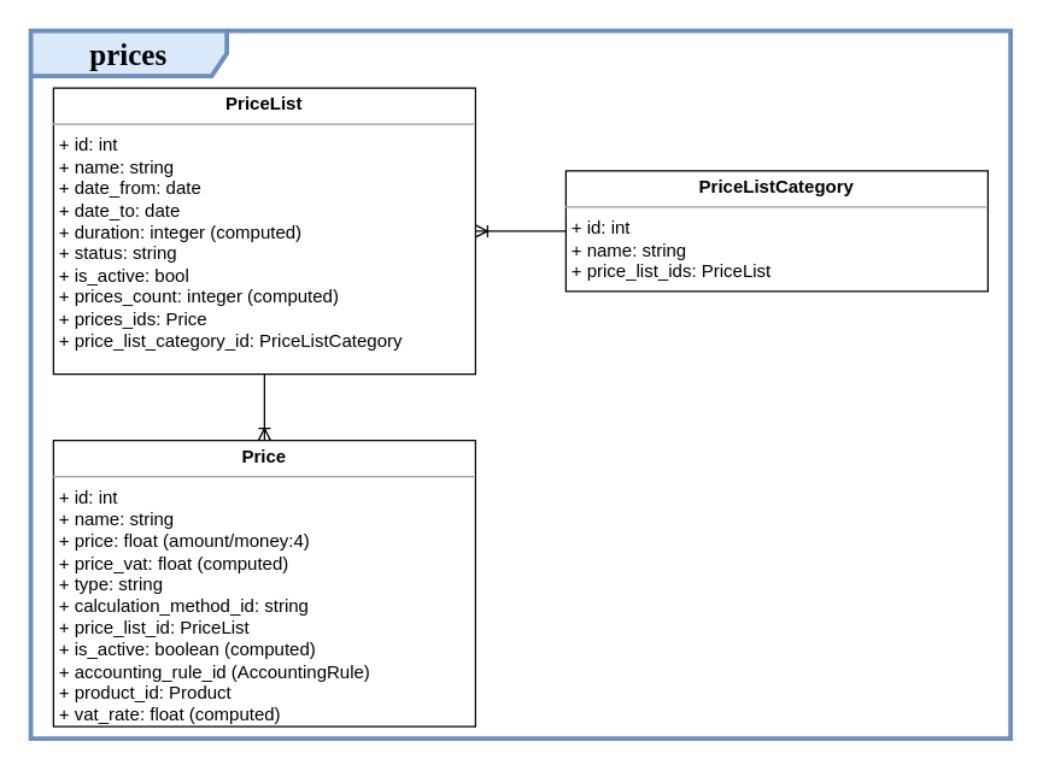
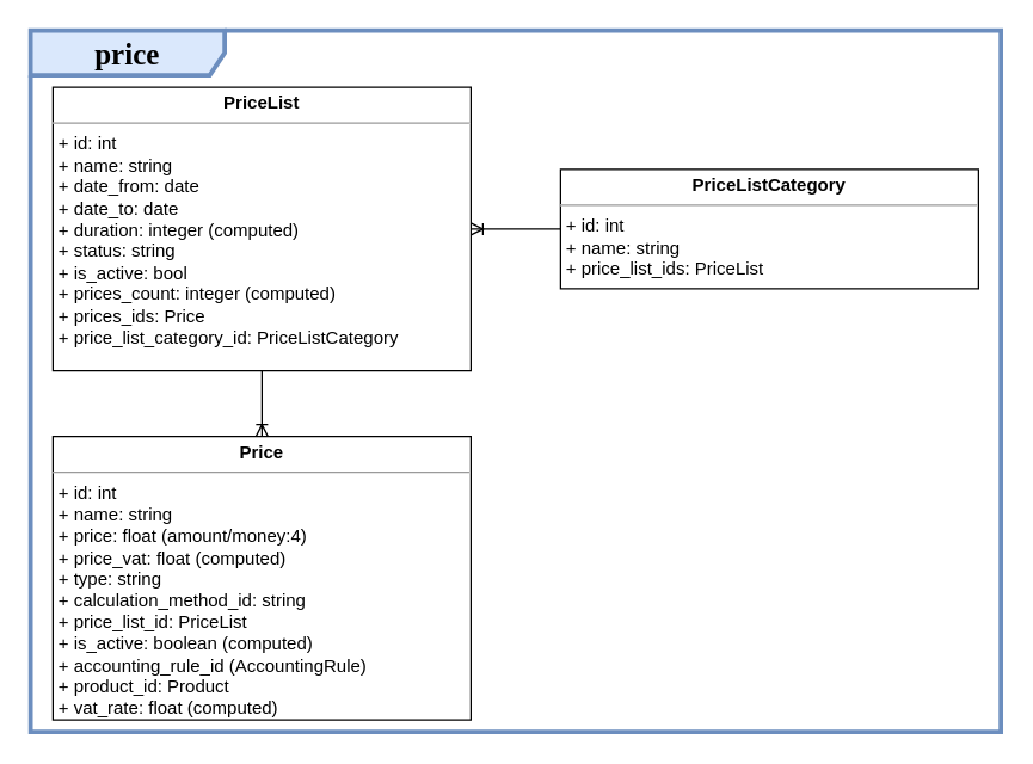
- <mxCell id="2" value="&lt;font style=&quot;font-size: 20px;&quot;&gt;&lt;b&gt;prices&lt;/b&gt;&lt;/font&gt;" style="shape=umlFrame;whiteSpace=wrap;html=1;rounded=0;shadow=0;comic=0;labelBackgroundColor=none;strokeWidth=3;fontFamily=Verdana;fontSize=10;align=center;width=130;height=30;fillColor=#dae8fc;strokeColor=#6C8EBF;" parent="1" vertex="1"><mxGeometry x="20" y="20" width="650" height="470" as="geometry" /></mxCell>
+ <mxCell id="2" value="&lt;font style=&quot;font-size: 20px;&quot;&gt;&lt;b&gt;price&lt;/b&gt;&lt;/font&gt;" style="shape=umlFrame;whiteSpace=wrap;html=1;rounded=0;shadow=0;comic=0;labelBackgroundColor=none;strokeWidth=3;fontFamily=Verdana;fontSize=10;align=center;width=130;height=30;fillColor=#dae8fc;strokeColor=#6C8EBF;" parent="1" vertex="1"><mxGeometry x="20" y="20" width="650" height="470" as="geometry" /></mxCell>
